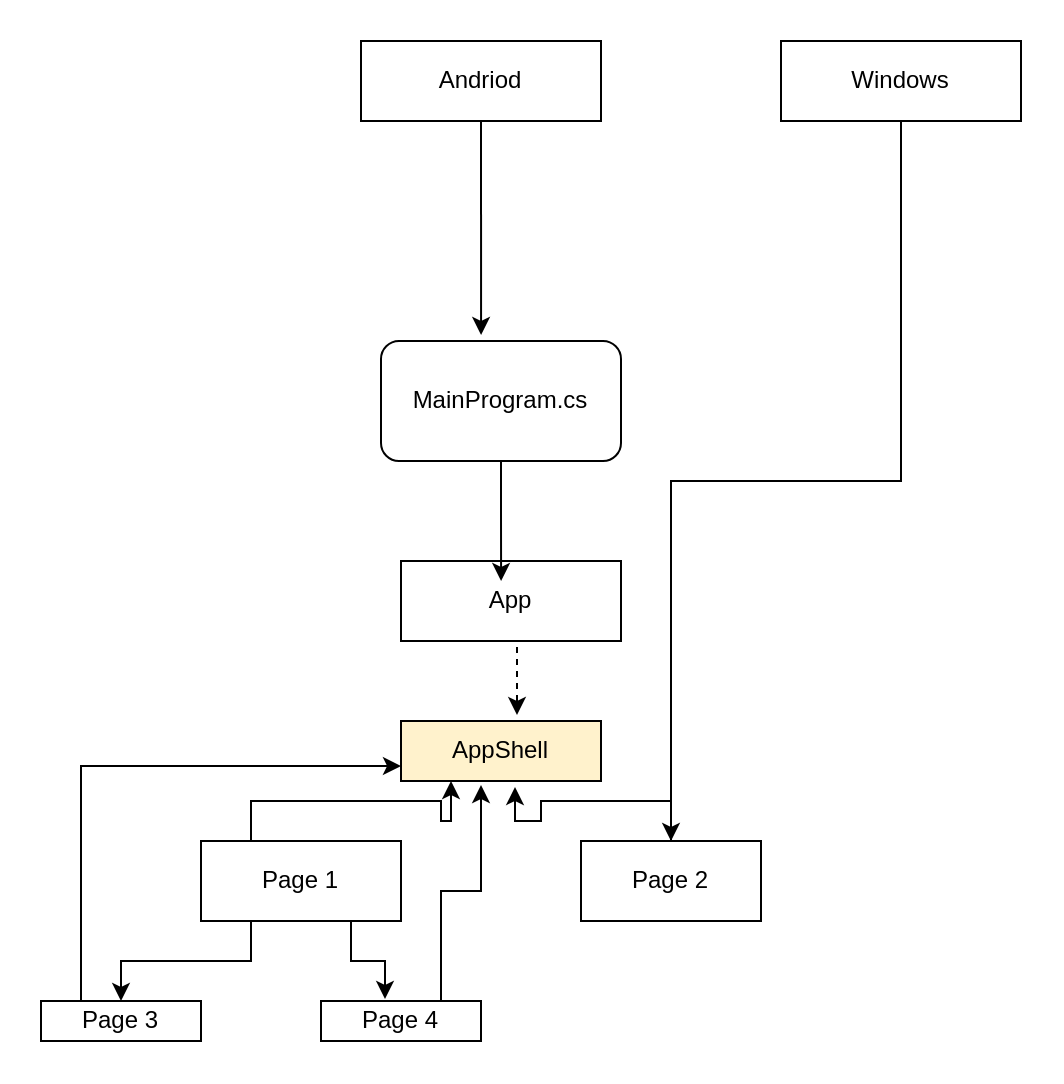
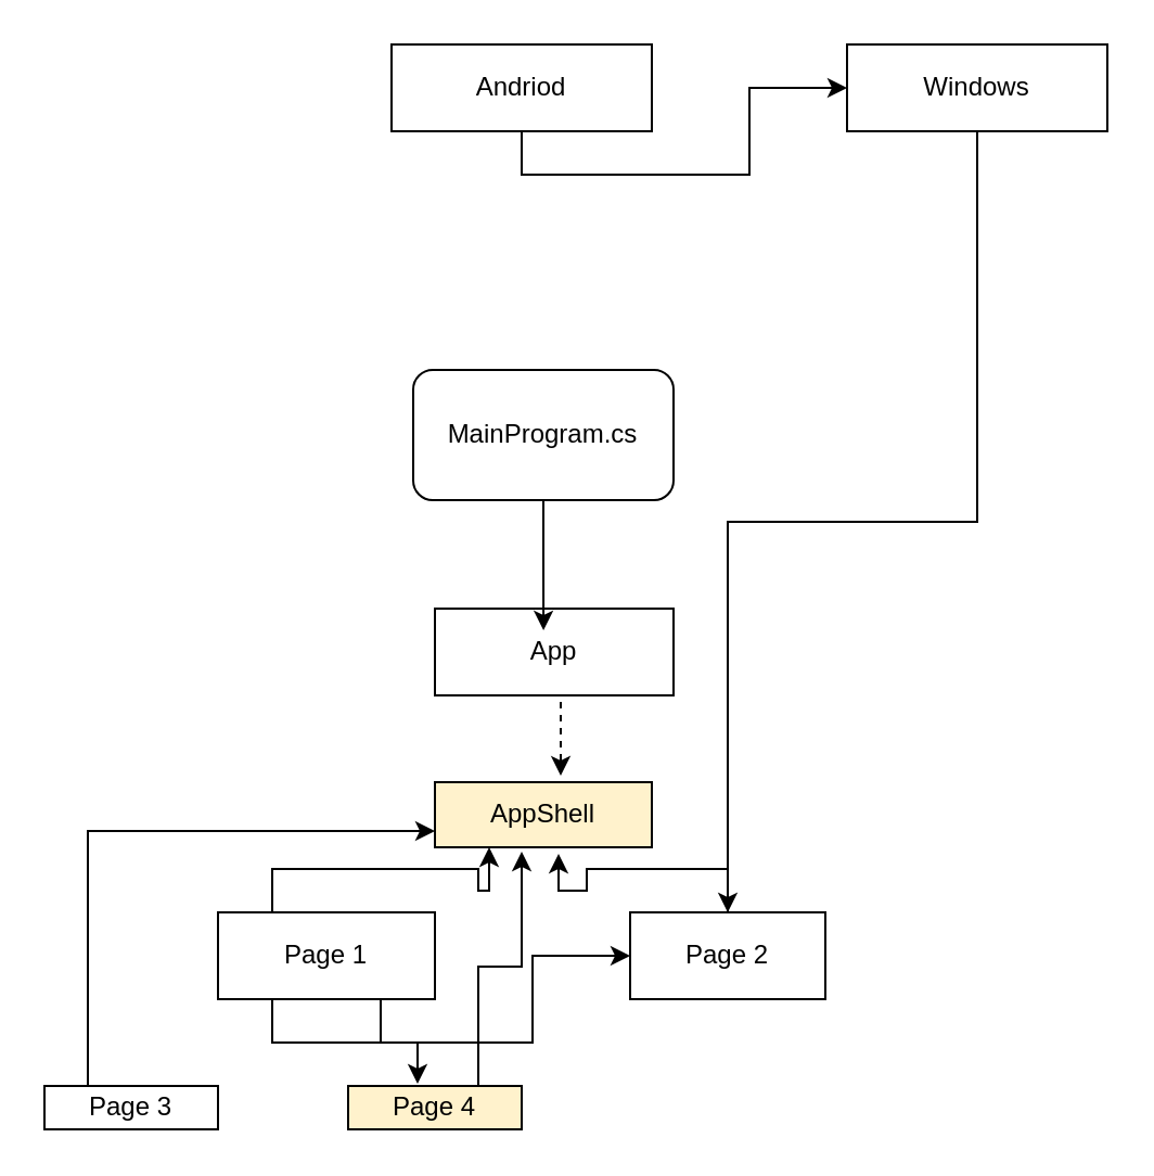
- <mxCell id="5" style="edgeStyle=orthogonalEdgeStyle;rounded=0;orthogonalLoop=1;jettySize=auto;html=1;exitX=0.5;exitY=1;exitDx=0;exitDy=0;entryX=0.417;entryY=-0.05;entryDx=0;entryDy=0;entryPerimeter=0;" edge="1" parent="1" source="2" target="4"><mxGeometry relative="1" as="geometry" /></mxCell>
+ <mxCell id="5" style="edgeStyle=orthogonalEdgeStyle;rounded=0;orthogonalLoop=1;jettySize=auto;html=1;exitX=0.5;exitY=1;exitDx=0;exitDy=0;" edge="1" parent="1" source="2" target="3"><mxGeometry relative="1" as="geometry" /></mxCell>
- <mxCell id="12" style="edgeStyle=orthogonalEdgeStyle;rounded=0;orthogonalLoop=1;jettySize=auto;html=1;exitX=0.25;exitY=1;exitDx=0;exitDy=0;entryX=0.5;entryY=0;entryDx=0;entryDy=0;" edge="1" parent="1" source="13" target="16"><mxGeometry relative="1" as="geometry" /></mxCell>
+ <mxCell id="12" style="edgeStyle=orthogonalEdgeStyle;rounded=0;orthogonalLoop=1;jettySize=auto;html=1;exitX=0.25;exitY=1;exitDx=0;exitDy=0;" edge="1" parent="1" source="13" target="14"><mxGeometry relative="1" as="geometry" /></mxCell>
- <mxCell id="17" value="Page 4" style="rounded=0;whiteSpace=wrap;html=1;" vertex="1" parent="1"><mxGeometry x="160" y="500" width="80" height="20" as="geometry" /></mxCell>
+ <mxCell id="17" value="Page 4" style="rounded=0;whiteSpace=wrap;html=1;fillColor=#fff2cc;" vertex="1" parent="1"><mxGeometry x="160" y="500" width="80" height="20" as="geometry" /></mxCell>
